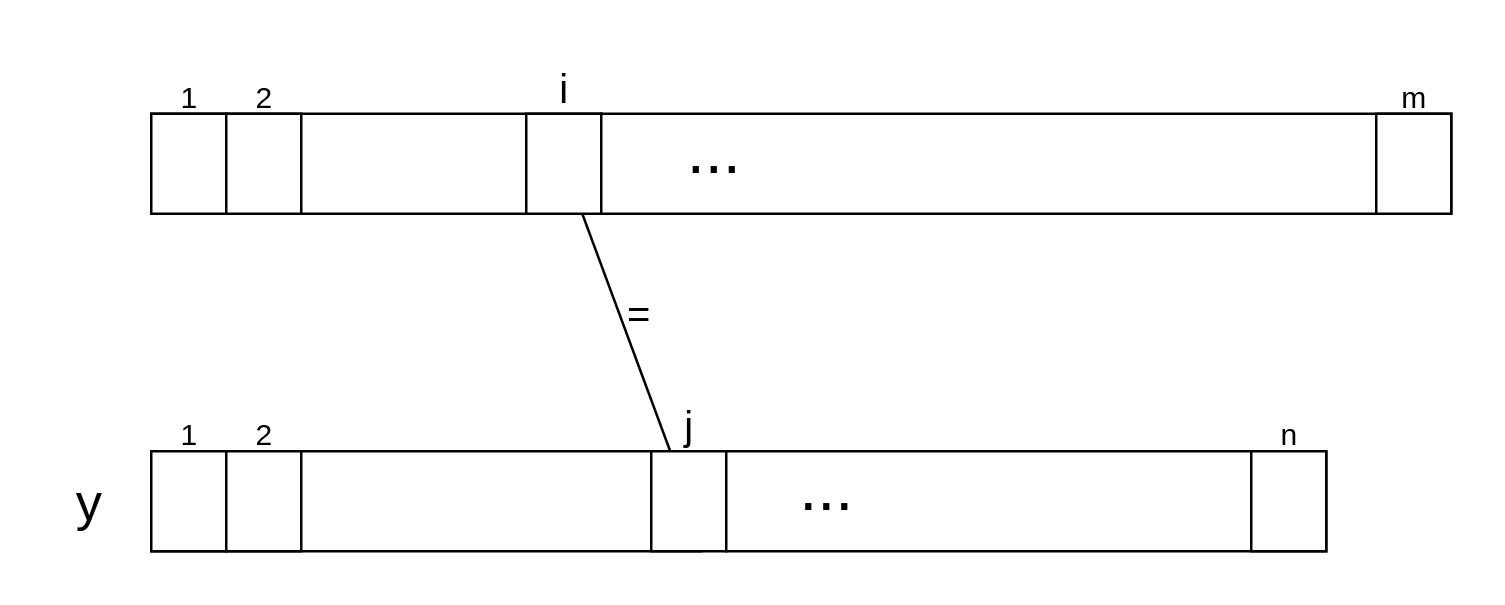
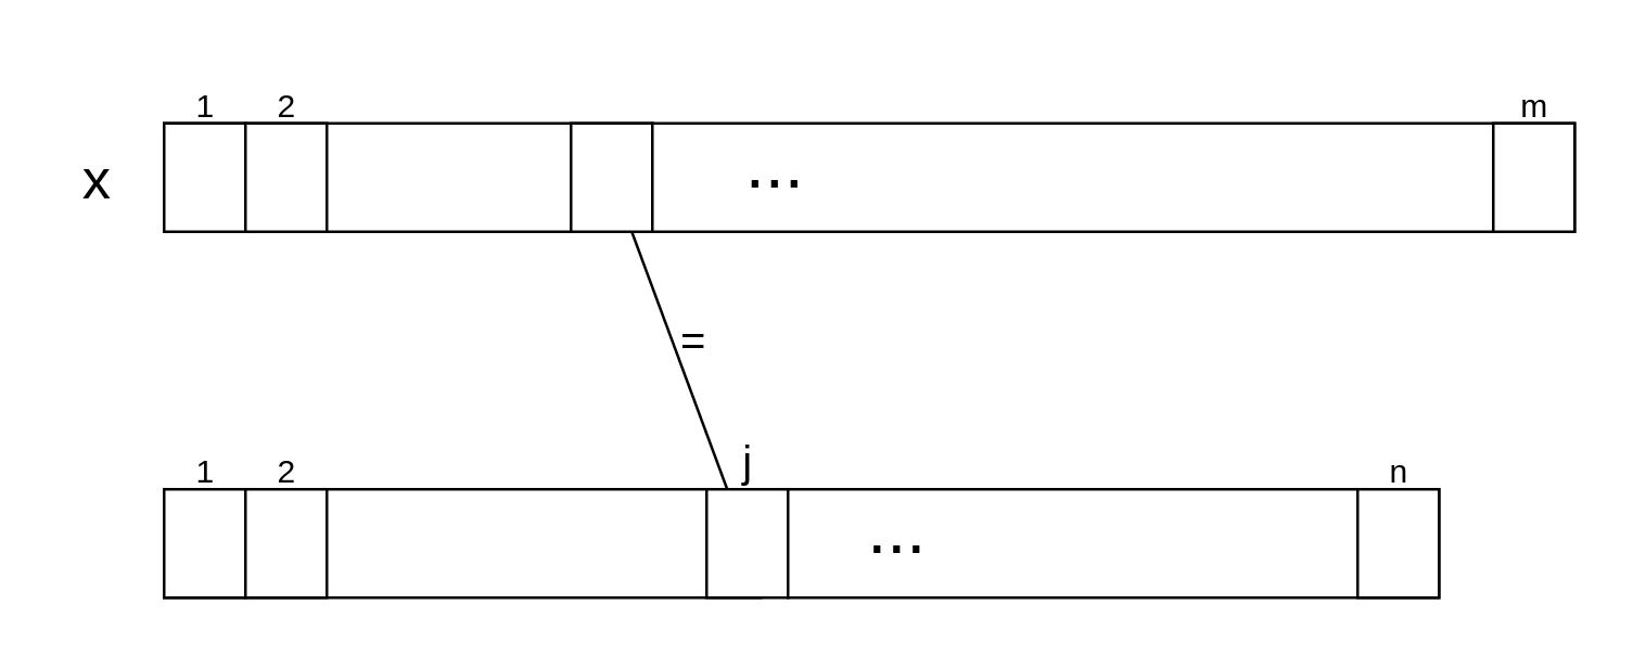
- <mxCell id="13" value="&lt;font style=&quot;font-size: 16px;&quot;&gt;i&lt;/font&gt;" style="text;html=1;align=center;verticalAlign=middle;resizable=0;points=[];autosize=1;strokeColor=none;fillColor=none;fontSize=16;" vertex="1" parent="1"><mxGeometry x="215" y="25" width="20" height="20" as="geometry" /></mxCell>
+ <mxCell id="10" value="x" style="text;html=1;align=center;verticalAlign=middle;resizable=0;points=[];autosize=1;strokeColor=none;fillColor=none;fontSize=21;" vertex="1" parent="1"><mxGeometry x="20" y="50" width="30" height="30" as="geometry" /></mxCell>
- <mxCell id="22" value="y" style="text;html=1;align=center;verticalAlign=middle;resizable=0;points=[];autosize=1;strokeColor=none;fillColor=none;fontSize=21;" vertex="1" parent="1"><mxGeometry x="20" y="185" width="30" height="30" as="geometry" /></mxCell>
